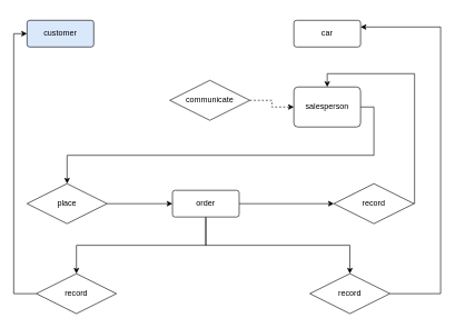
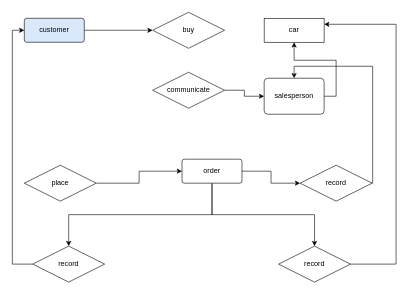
+ <mxCell id="2" style="edgeStyle=orthogonalEdgeStyle;rounded=0;orthogonalLoop=1;jettySize=auto;html=1;" edge="1" parent="1" source="3" target="5"><mxGeometry relative="1" as="geometry" /></mxCell>
+ <mxCell id="5" value="buy" style="shape=rhombus;perimeter=rhombusPerimeter;whiteSpace=wrap;html=1;align=center;" vertex="1" parent="1"><mxGeometry x="254" y="20" width="120" height="60" as="geometry" /></mxCell>
- <mxCell id="4" value="car" style="rounded=1;arcSize=10;whiteSpace=wrap;html=1;align=center;" vertex="1" parent="1"><mxGeometry x="440" y="30" width="100" height="40" as="geometry" /></mxCell>
+ <mxCell id="4" value="car" style="arcSize=10;whiteSpace=wrap;html=1;align=center;rounded=0;" vertex="1" parent="1"><mxGeometry x="440" y="30" width="100" height="40" as="geometry" /></mxCell>
- <mxCell id="8" style="edgeStyle=orthogonalEdgeStyle;rounded=0;orthogonalLoop=1;jettySize=auto;html=1;entryX=0;entryY=0.5;entryDx=0;entryDy=0;dashed=1;" edge="1" parent="1" source="9" target="7"><mxGeometry relative="1" as="geometry" /></mxCell>
+ <mxCell id="8" style="edgeStyle=orthogonalEdgeStyle;rounded=0;orthogonalLoop=1;jettySize=auto;html=1;entryX=0;entryY=0.5;entryDx=0;entryDy=0;" edge="1" parent="1" source="9" target="7"><mxGeometry relative="1" as="geometry" /></mxCell>
- <mxCell id="6" style="edgeStyle=orthogonalEdgeStyle;rounded=0;orthogonalLoop=1;jettySize=auto;html=1;exitX=1;exitY=0.5;exitDx=0;exitDy=0;" edge="1" parent="1" source="7" target="15"><mxGeometry relative="1" as="geometry" /></mxCell>
+ <mxCell id="6" style="edgeStyle=orthogonalEdgeStyle;rounded=0;orthogonalLoop=1;jettySize=auto;html=1;exitX=1;exitY=0.5;exitDx=0;exitDy=0;" edge="1" parent="1" source="7" target="4"><mxGeometry relative="1" as="geometry" /></mxCell>
- <mxCell id="13" value="order" style="rounded=1;arcSize=10;whiteSpace=wrap;html=1;align=center;" vertex="1" parent="1"><mxGeometry x="258" y="285" width="100" height="40" as="geometry" /></mxCell>
+ <mxCell id="13" value="order" style="rounded=1;arcSize=10;whiteSpace=wrap;html=1;align=center;" vertex="1" parent="1"><mxGeometry x="303" y="265" width="100" height="40" as="geometry" /></mxCell>
